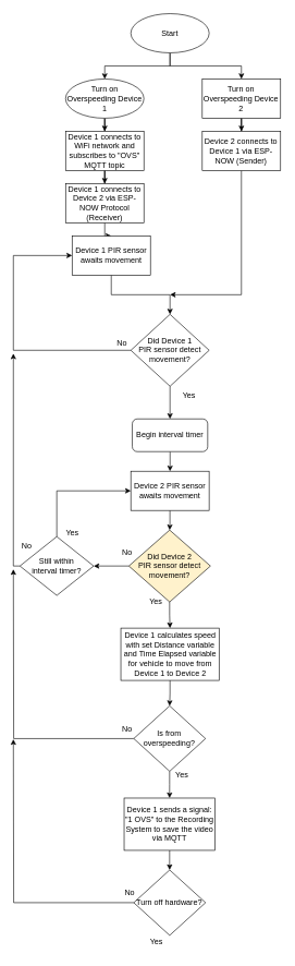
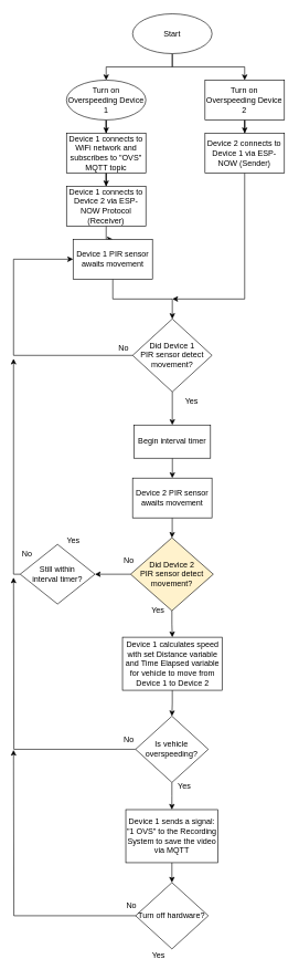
- <mxCell id="11" value="Begin interval timer" style="whiteSpace=wrap;html=1;rounded=1;" parent="1" vertex="1"><mxGeometry x="202.25" y="640" width="115.5" height="50" as="geometry" /></mxCell>
+ <mxCell id="11" value="Begin interval timer" style="rounded=0;whiteSpace=wrap;html=1;" parent="1" vertex="1"><mxGeometry x="202.25" y="640" width="115.5" height="50" as="geometry" /></mxCell>
- <mxCell id="18" style="edgeStyle=orthogonalEdgeStyle;rounded=0;orthogonalLoop=1;jettySize=auto;html=1;exitX=0.5;exitY=0;exitDx=0;exitDy=0;entryX=0;entryY=0.5;entryDx=0;entryDy=0;" edge="1" parent="1" source="20" target="40"><mxGeometry relative="1" as="geometry"><mxPoint x="30" y="540" as="targetPoint" /><Array as="points"><mxPoint x="86" y="750" /></Array></mxGeometry></mxCell>
- <mxCell id="43" value="Is from overspeeding?" style="rhombus;whiteSpace=wrap;html=1;" vertex="1" parent="1"><mxGeometry x="204.44" y="1079" width="110" height="100" as="geometry" /></mxCell>
+ <mxCell id="43" value="Is vehicle overspeeding?" style="rhombus;whiteSpace=wrap;html=1;" vertex="1" parent="1"><mxGeometry x="204.44" y="1079" width="110" height="100" as="geometry" /></mxCell>
